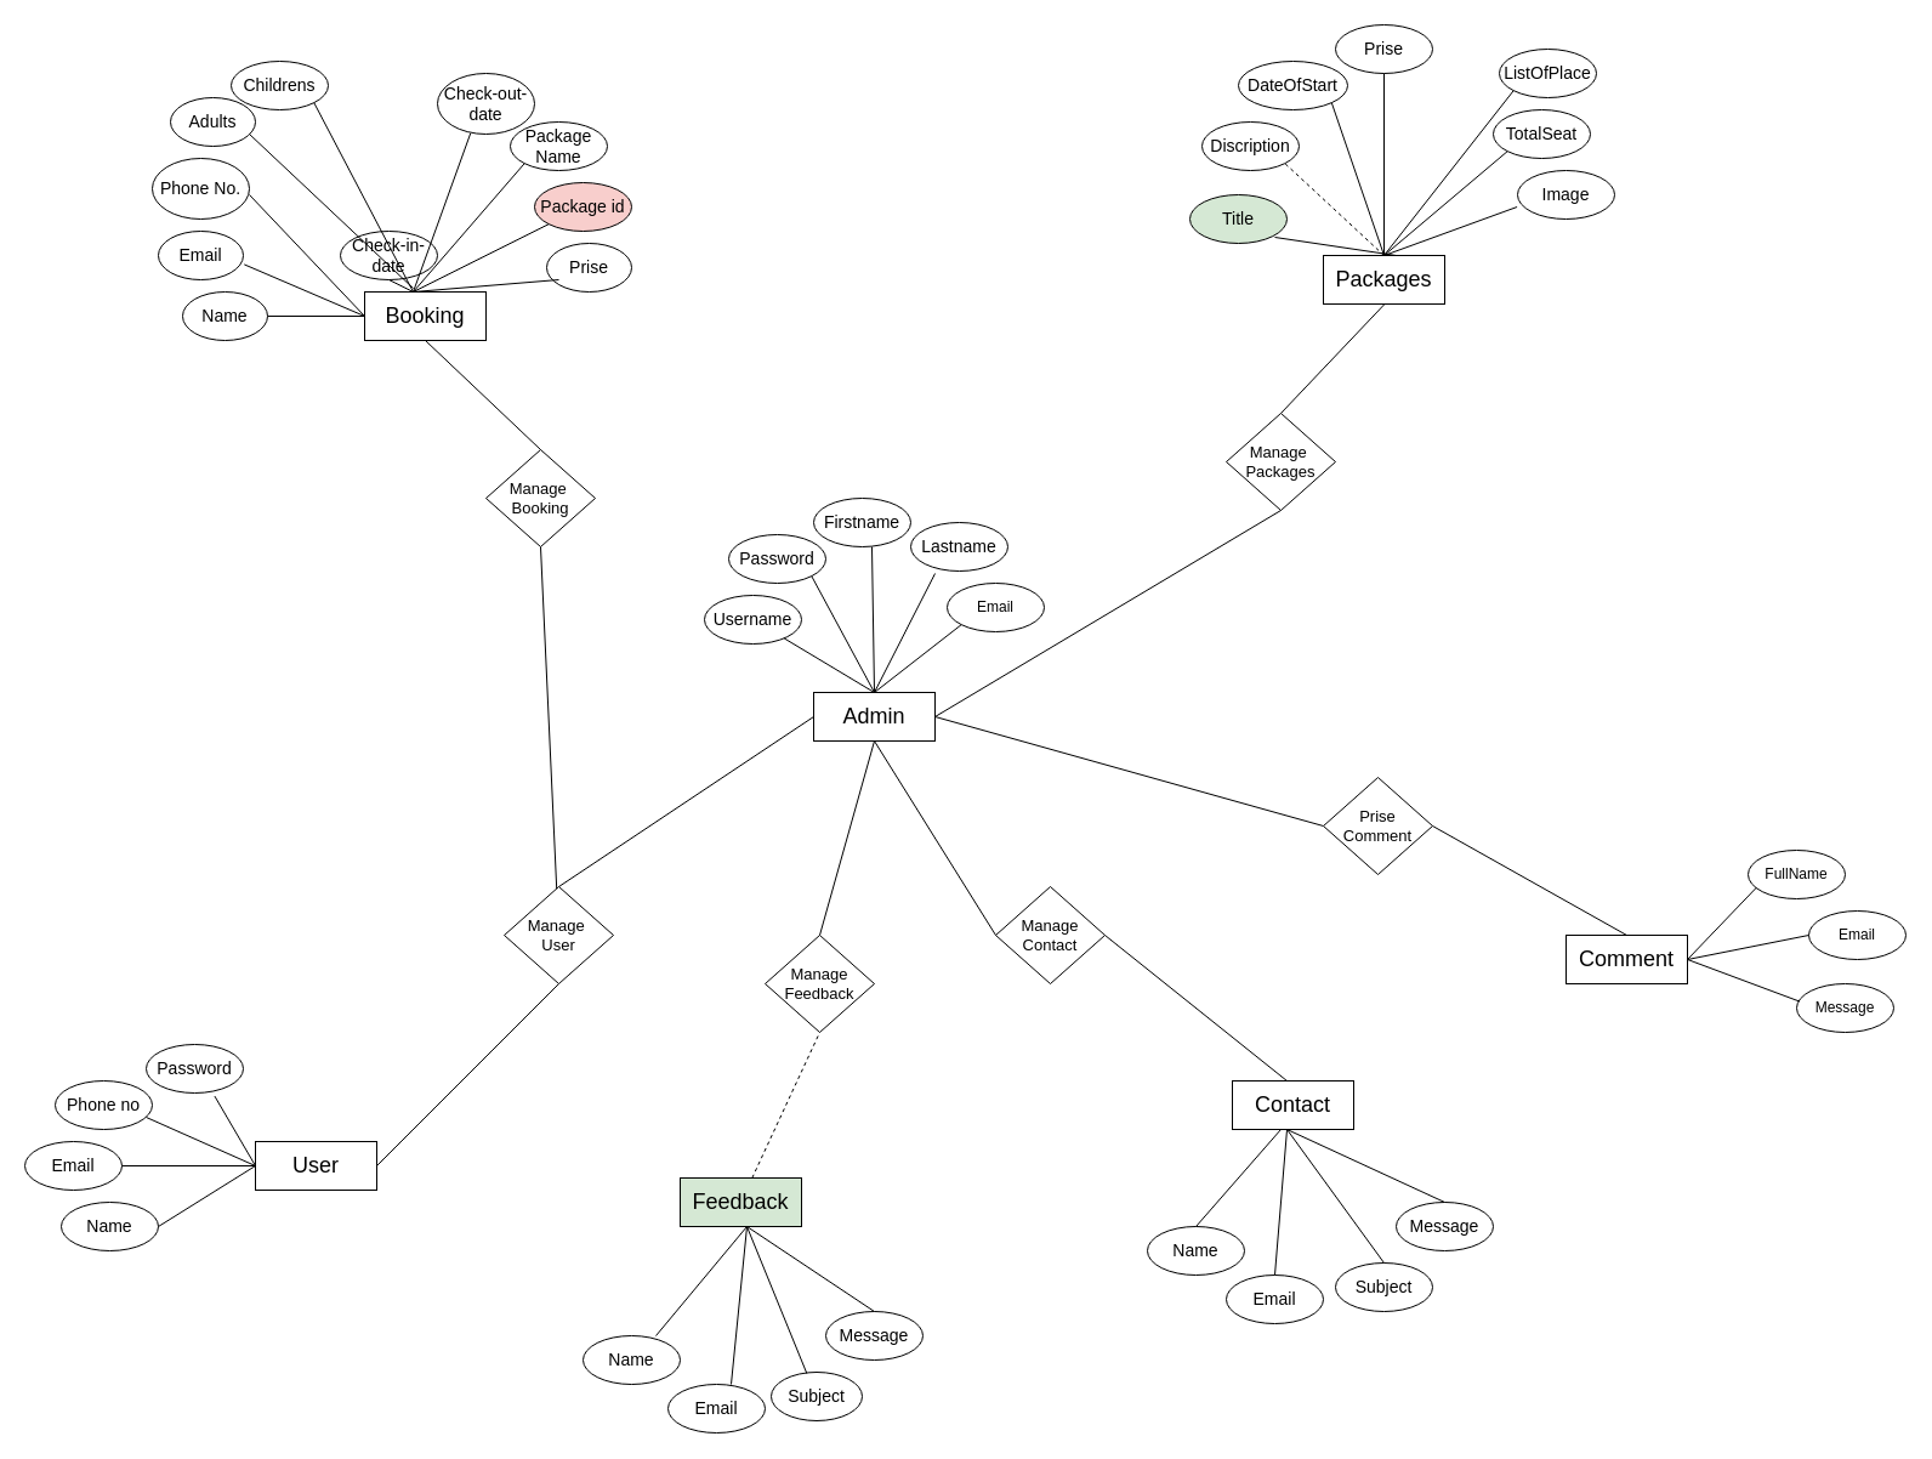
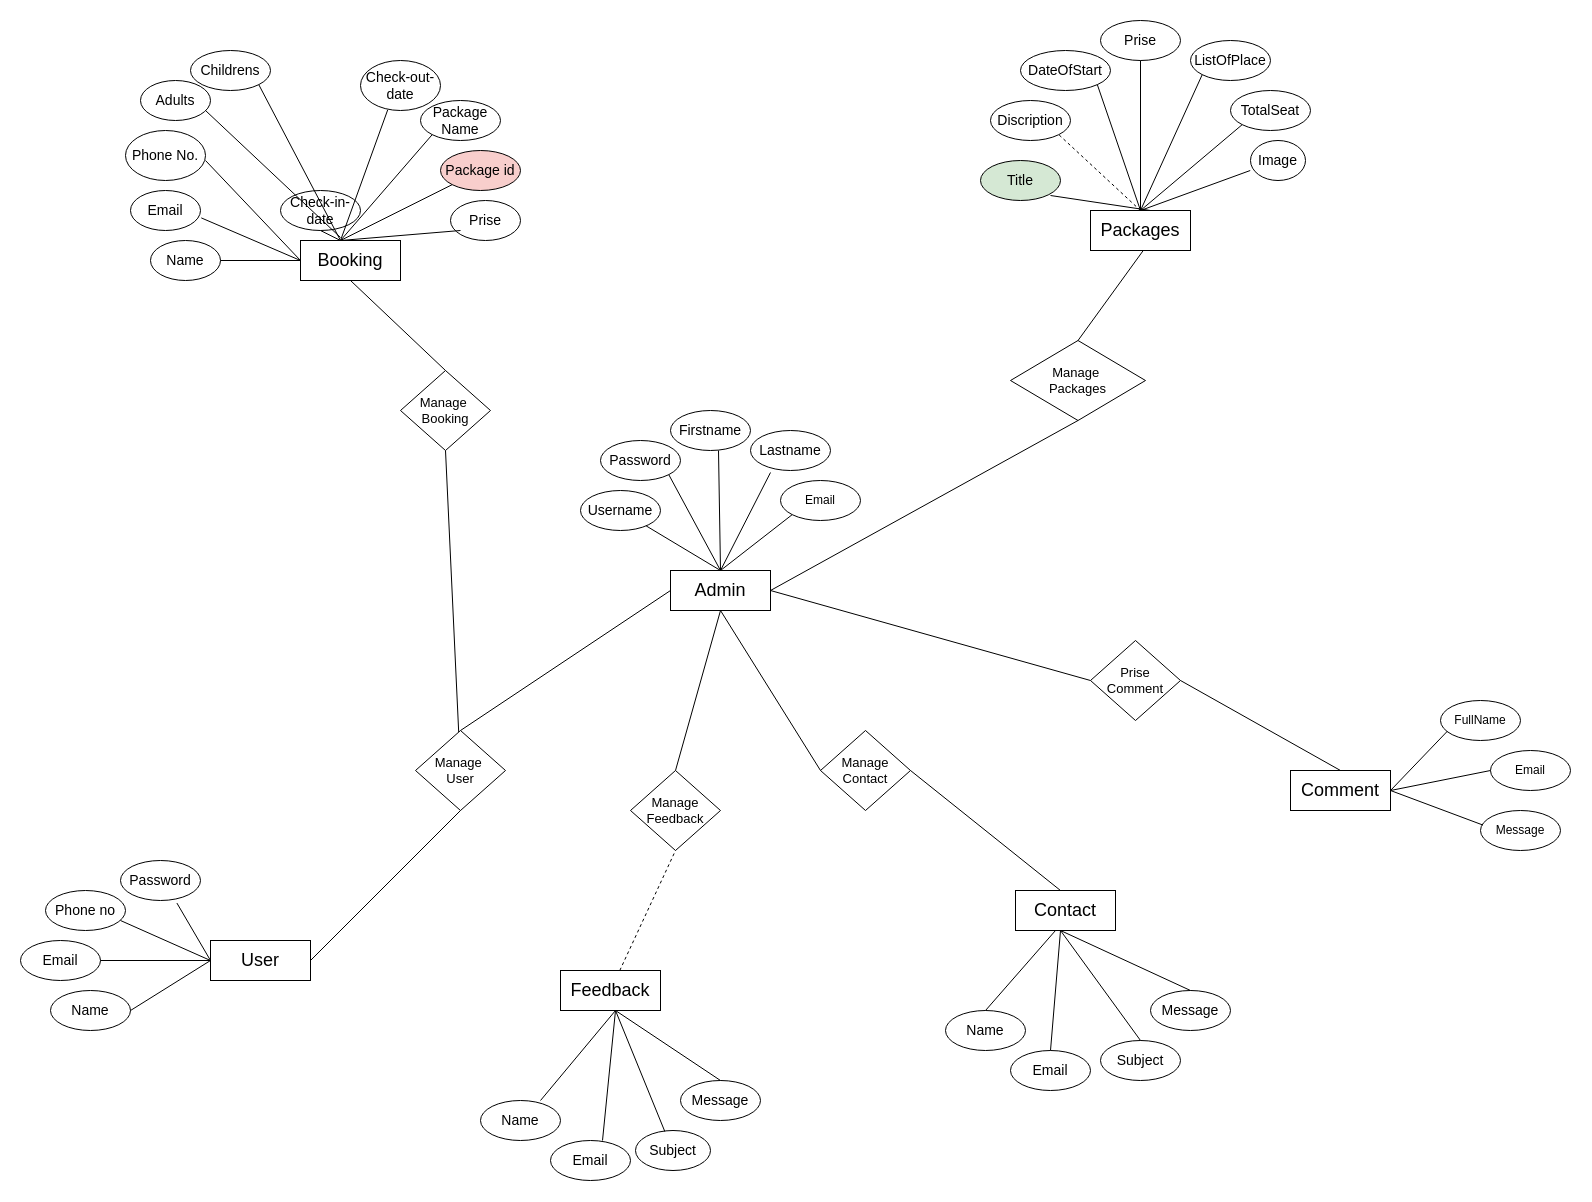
- <mxCell id="45" value="&lt;span style=&quot;font-size: 14px&quot;&gt;ListOfPlace&lt;/span&gt;" style="ellipse;whiteSpace=wrap;html=1;" vertex="1" parent="1"><mxGeometry x="1235" y="40" width="80" height="40" as="geometry" /></mxCell>
+ <mxCell id="45" value="&lt;span style=&quot;font-size: 14px&quot;&gt;ListOfPlace&lt;/span&gt;" style="ellipse;whiteSpace=wrap;html=1;" vertex="1" parent="1"><mxGeometry x="1190" y="40" width="80" height="40" as="geometry" /></mxCell>
- <mxCell id="46" value="&lt;span style=&quot;font-size: 14px&quot;&gt;Image&lt;/span&gt;" style="ellipse;whiteSpace=wrap;html=1;" vertex="1" parent="1"><mxGeometry x="1250" y="140" width="80" height="40" as="geometry" /></mxCell>
+ <mxCell id="46" value="&lt;span style=&quot;font-size: 14px&quot;&gt;Image&lt;/span&gt;" style="ellipse;whiteSpace=wrap;html=1;" vertex="1" parent="1"><mxGeometry x="1250" y="140" width="55" height="40" as="geometry" /></mxCell>
- <mxCell id="37" value="&lt;font style=&quot;font-size: 13px&quot;&gt;Manage&amp;nbsp;&lt;br&gt;Packages&lt;br&gt;&lt;/font&gt;" style="rhombus;whiteSpace=wrap;html=1;align=center;" vertex="1" parent="1"><mxGeometry x="1010" y="340" width="90" height="80" as="geometry" /></mxCell>
+ <mxCell id="37" value="&lt;font style=&quot;font-size: 13px&quot;&gt;Manage&amp;nbsp;&lt;br&gt;Packages&lt;br&gt;&lt;/font&gt;" style="rhombus;whiteSpace=wrap;html=1;align=center;" vertex="1" parent="1"><mxGeometry x="1010" y="340" width="135" height="80" as="geometry" /></mxCell>
- <mxCell id="81" value="&lt;span style=&quot;font-size: 18px&quot;&gt;Feedback&lt;/span&gt;" style="rounded=0;whiteSpace=wrap;html=1;fillColor=#d5e8d4;" vertex="1" parent="1"><mxGeometry x="560" y="970" width="100" height="40" as="geometry" /></mxCell>
+ <mxCell id="81" value="&lt;span style=&quot;font-size: 18px&quot;&gt;Feedback&lt;/span&gt;" style="rounded=0;whiteSpace=wrap;html=1;" vertex="1" parent="1"><mxGeometry x="560" y="970" width="100" height="40" as="geometry" /></mxCell>
